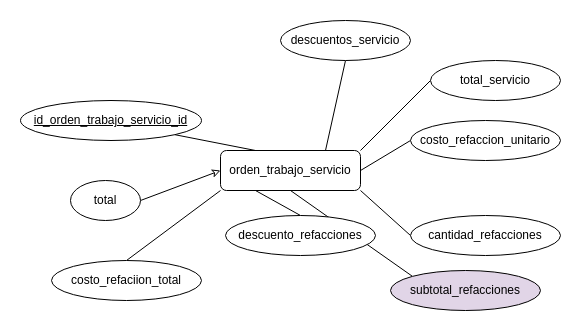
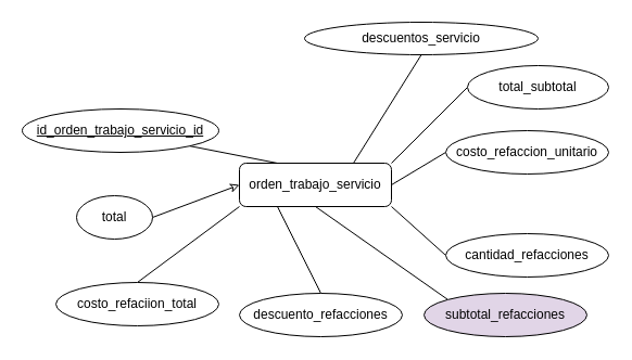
- <mxCell id="10" value="descuentos_servicio" style="ellipse;whiteSpace=wrap;html=1;align=center;rounded=1;" vertex="1" parent="1"><mxGeometry x="280" y="20" width="130" height="40" as="geometry" /></mxCell>
+ <mxCell id="10" value="descuentos_servicio" style="ellipse;whiteSpace=wrap;html=1;align=center;rounded=1;" vertex="1" parent="1"><mxGeometry x="280" y="20" width="215" height="30" as="geometry" /></mxCell>
- <mxCell id="11" value="total_servicio" style="ellipse;whiteSpace=wrap;html=1;align=center;rounded=1;" vertex="1" parent="1"><mxGeometry x="430" y="60" width="130" height="40" as="geometry" /></mxCell>
+ <mxCell id="11" value="total_subtotal" style="ellipse;whiteSpace=wrap;html=1;align=center;rounded=1;" vertex="1" parent="1"><mxGeometry x="430" y="60" width="130" height="40" as="geometry" /></mxCell>
- <mxCell id="16" value="descuento_refacciones" style="ellipse;whiteSpace=wrap;html=1;align=center;rounded=1;" vertex="1" parent="1"><mxGeometry x="225" y="215" width="150" height="40" as="geometry" /></mxCell>
+ <mxCell id="16" value="descuento_refacciones" style="ellipse;whiteSpace=wrap;html=1;align=center;rounded=1;" vertex="1" parent="1"><mxGeometry x="220" y="270" width="150" height="40" as="geometry" /></mxCell>
